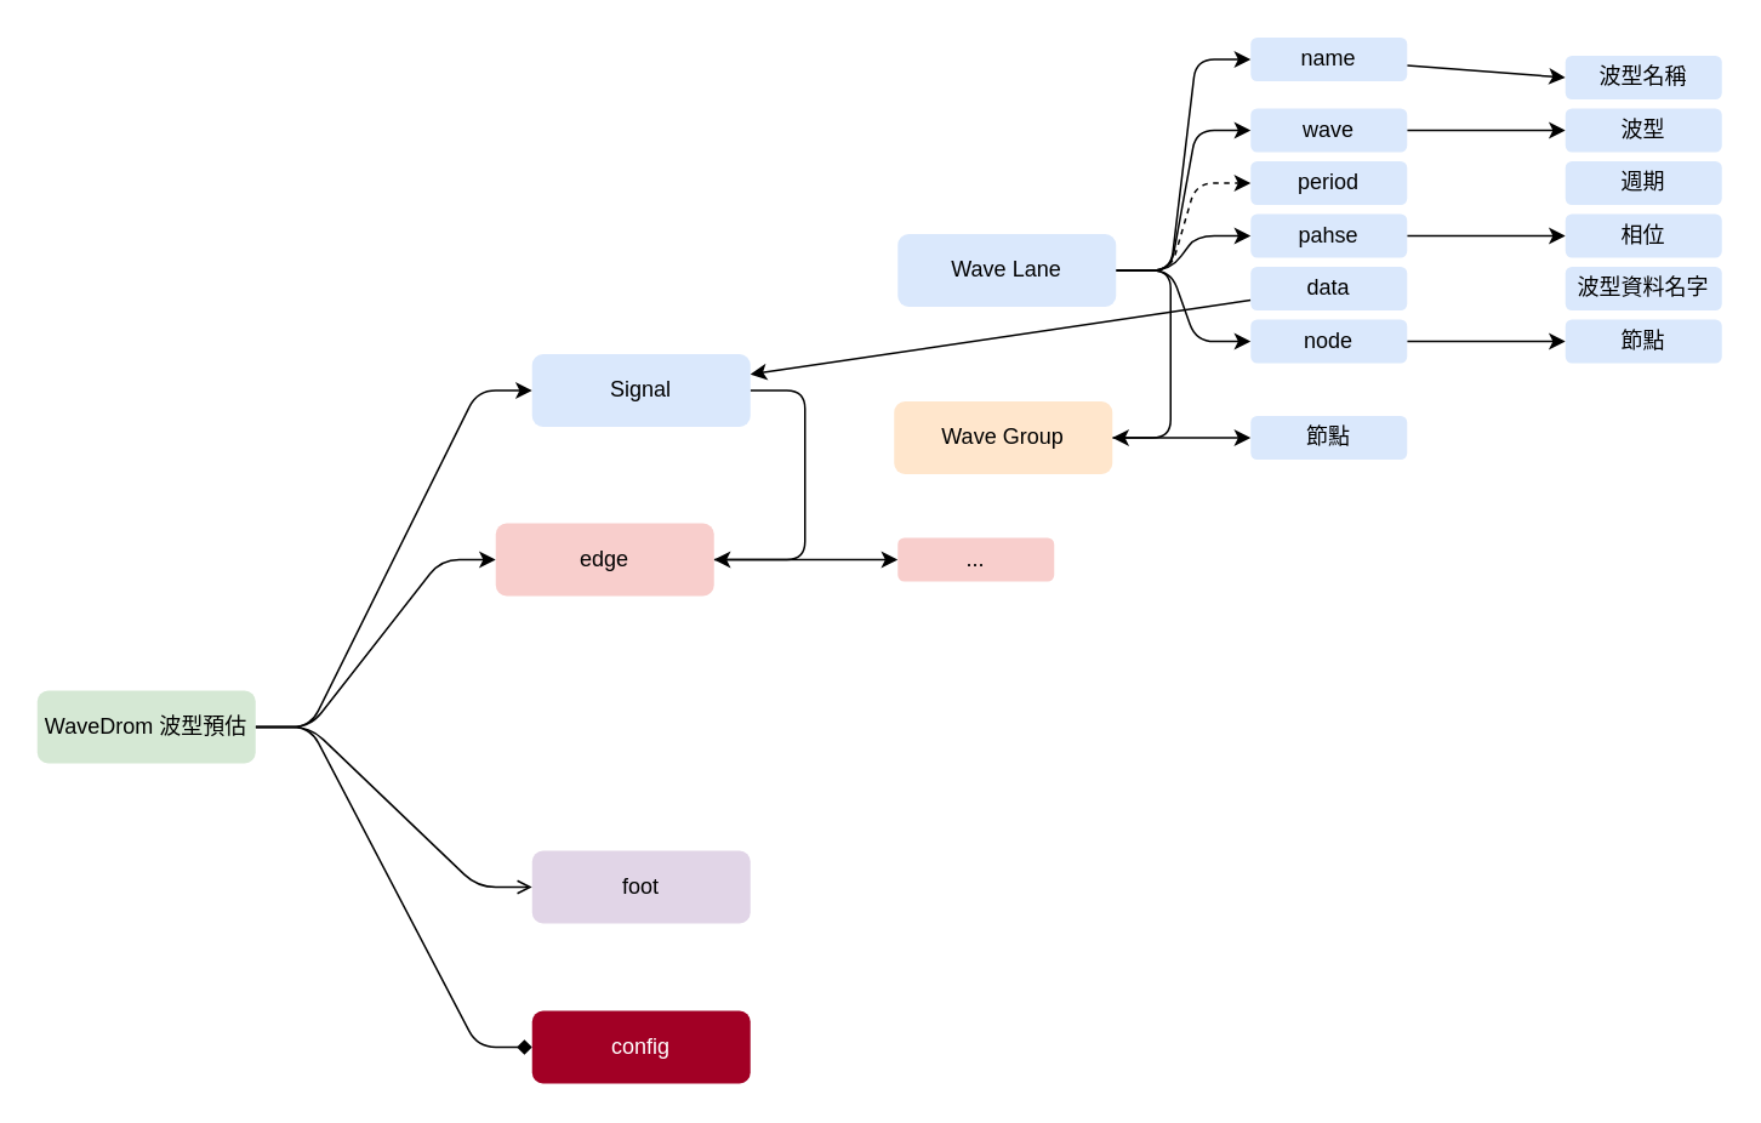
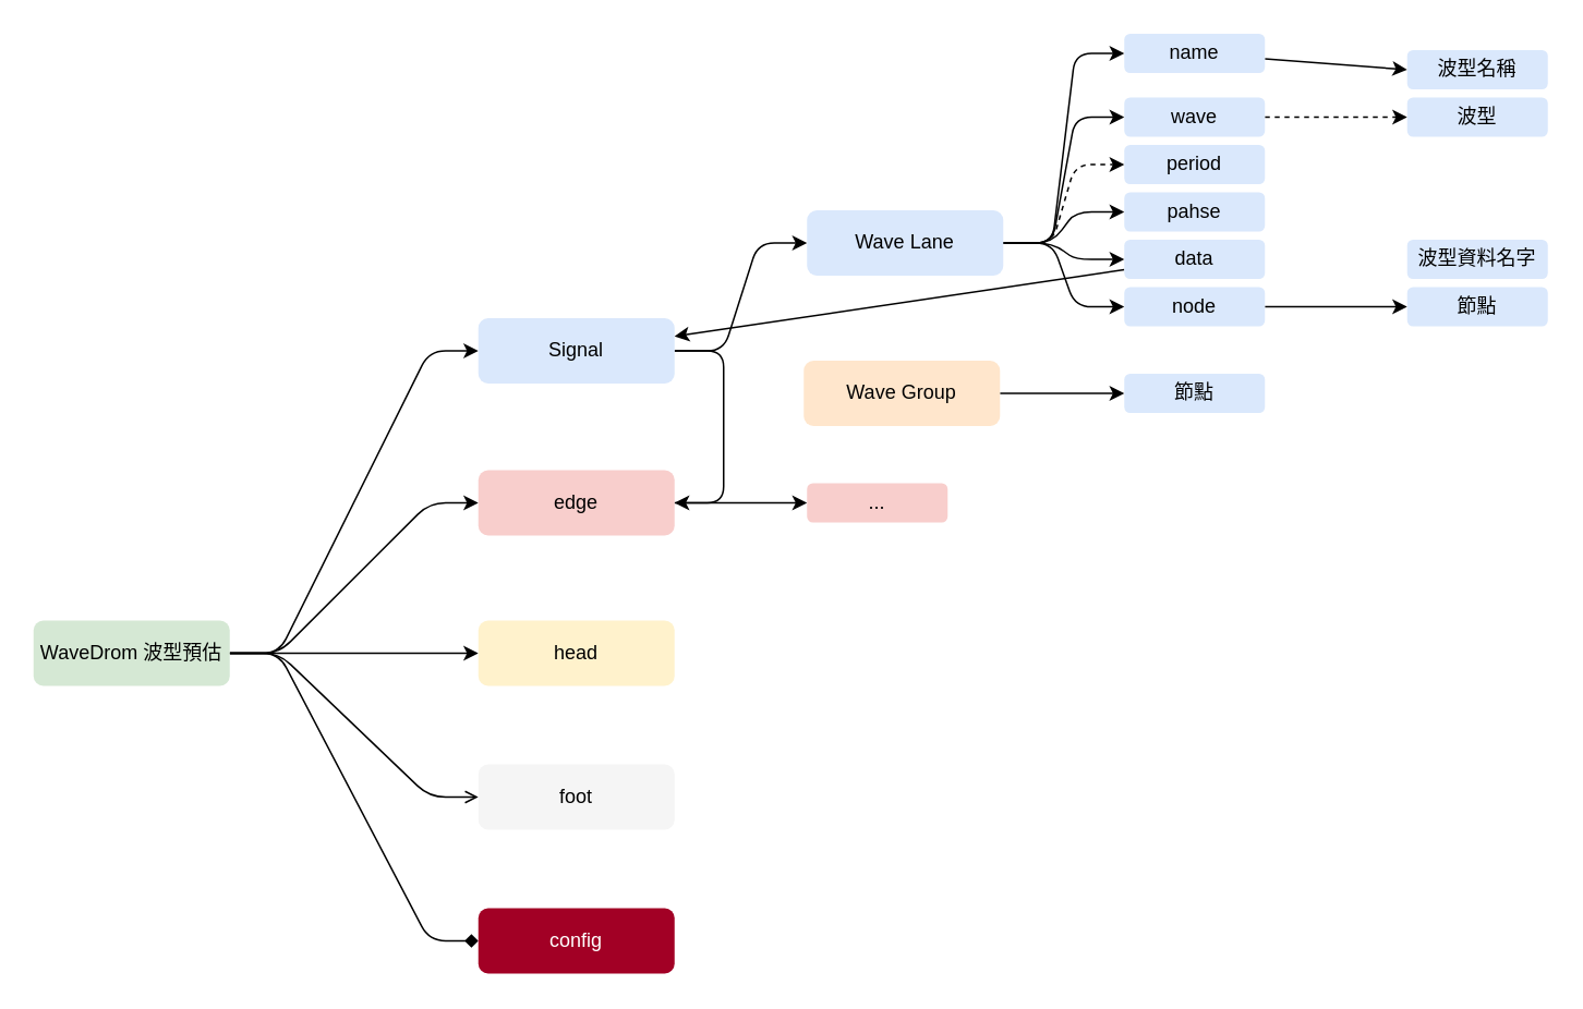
- <mxCell id="5" style="html=1;entryX=0;entryY=0.5;entryDx=0;entryDy=0;" edge="1" parent="1" source="6" target="38"><mxGeometry relative="1" as="geometry" /></mxCell>
+ <mxCell id="5" style="html=1;entryX=0;entryY=0.5;entryDx=0;entryDy=0;dashed=1;" edge="1" parent="1" source="6" target="38"><mxGeometry relative="1" as="geometry" /></mxCell>
- <mxCell id="39" value="週期" style="rounded=1;html=1;fillColor=#dae8fc;strokeColor=none;whiteSpace=wrap;gradientColor=none;" vertex="1" parent="1"><mxGeometry x="860" y="88" width="86" height="24" as="geometry" /></mxCell>
- <mxCell id="9" style="html=1;entryX=0;entryY=0.5;entryDx=0;entryDy=0;" edge="1" parent="1" source="10" target="40"><mxGeometry relative="1" as="geometry" /></mxCell>
- <mxCell id="40" value="相位" style="rounded=1;html=1;fillColor=#dae8fc;strokeColor=none;whiteSpace=wrap;gradientColor=none;" vertex="1" parent="1"><mxGeometry x="860" y="117" width="86" height="24" as="geometry" /></mxCell>
+ <mxCell id="24" style="edgeStyle=entityRelationEdgeStyle;html=1;entryX=0;entryY=0.5;entryDx=0;entryDy=0;" edge="1" parent="1" source="26" target="33"><mxGeometry relative="1" as="geometry" /></mxCell>
- <mxCell id="31" style="edgeStyle=entityRelationEdgeStyle;html=1;" edge="1" parent="1" source="33" target="35"><mxGeometry relative="1" as="geometry" /></mxCell>
+ <mxCell id="31" style="edgeStyle=entityRelationEdgeStyle;html=1;entryX=0;entryY=0.5;entryDx=0;entryDy=0;" edge="1" parent="1" source="33" target="8"><mxGeometry relative="1" as="geometry" /></mxCell>
- <mxCell id="23" value="edge" style="rounded=1;whiteSpace=wrap;html=1;fillColor=#f8cecc;strokeColor=none;" vertex="1" parent="1"><mxGeometry x="272" y="287" width="120" height="40" as="geometry" /></mxCell>
+ <mxCell id="23" value="edge" style="rounded=1;whiteSpace=wrap;html=1;fillColor=#f8cecc;strokeColor=none;" vertex="1" parent="1"><mxGeometry x="292" y="287" width="120" height="40" as="geometry" /></mxCell>
+ <mxCell id="16" style="edgeStyle=entityRelationEdgeStyle;html=1;entryX=0;entryY=0.5;entryDx=0;entryDy=0;" edge="1" parent="1" source="18" target="21"><mxGeometry relative="1" as="geometry" /></mxCell>
+ <mxCell id="21" value="head" style="rounded=1;whiteSpace=wrap;html=1;fillColor=#fff2cc;strokeColor=none;" vertex="1" parent="1"><mxGeometry x="292" y="379" width="120" height="40" as="geometry" /></mxCell>
- <mxCell id="20" value="foot" style="rounded=1;whiteSpace=wrap;html=1;fillColor=#e1d5e7;strokeColor=none;" vertex="1" parent="1"><mxGeometry x="292" y="467" width="120" height="40" as="geometry" /></mxCell>
+ <mxCell id="20" value="foot" style="rounded=1;whiteSpace=wrap;html=1;fillColor=#f5f5f5;strokeColor=none;" vertex="1" parent="1"><mxGeometry x="292" y="467" width="120" height="40" as="geometry" /></mxCell>
